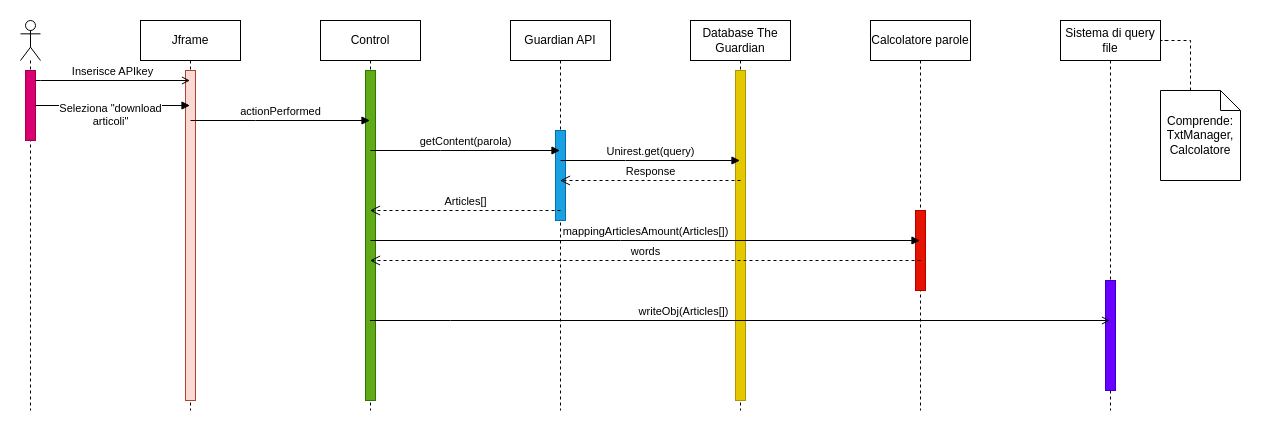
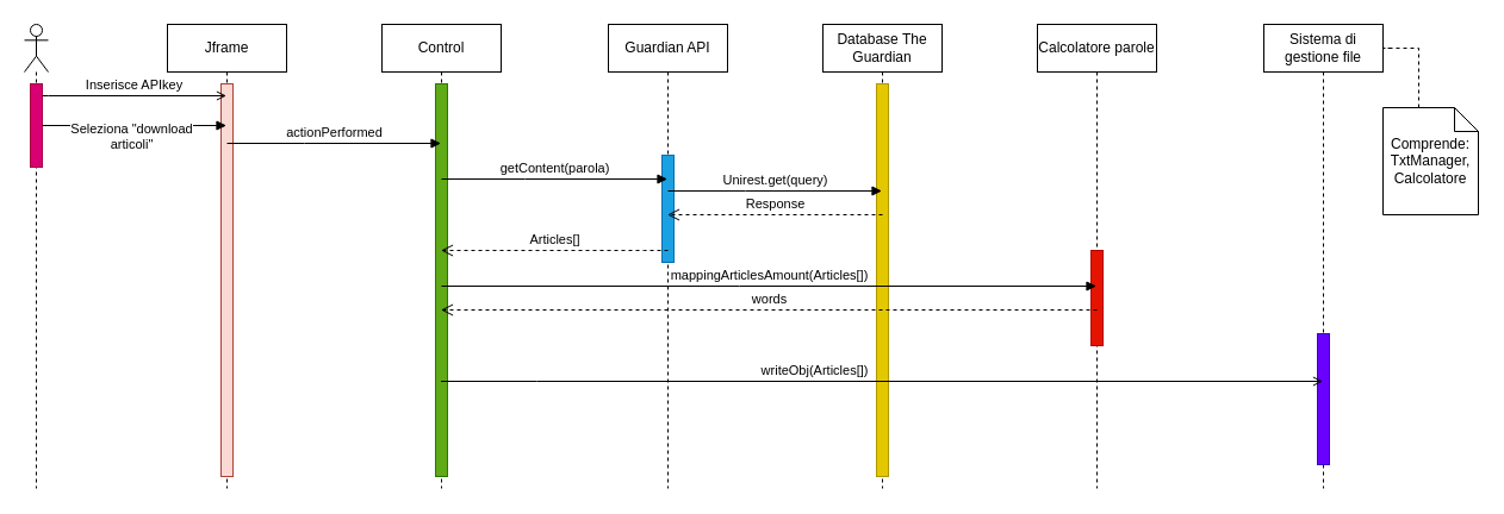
- <mxCell id="14" value="Sistema di query file" style="shape=umlLifeline;perimeter=lifelinePerimeter;whiteSpace=wrap;html=1;container=1;dropTarget=0;collapsible=0;recursiveResize=0;outlineConnect=0;portConstraint=eastwest;newEdgeStyle={&quot;edgeStyle&quot;:&quot;elbowEdgeStyle&quot;,&quot;elbow&quot;:&quot;vertical&quot;,&quot;curved&quot;:0,&quot;rounded&quot;:0};" parent="1" vertex="1"><mxGeometry x="1060" y="20" width="100" height="390" as="geometry" /></mxCell>
+ <mxCell id="14" value="Sistema di gestione file" style="shape=umlLifeline;perimeter=lifelinePerimeter;whiteSpace=wrap;html=1;container=1;dropTarget=0;collapsible=0;recursiveResize=0;outlineConnect=0;portConstraint=eastwest;newEdgeStyle={&quot;edgeStyle&quot;:&quot;elbowEdgeStyle&quot;,&quot;elbow&quot;:&quot;vertical&quot;,&quot;curved&quot;:0,&quot;rounded&quot;:0};" parent="1" vertex="1"><mxGeometry x="1060" y="20" width="100" height="390" as="geometry" /></mxCell>
